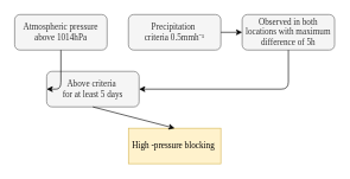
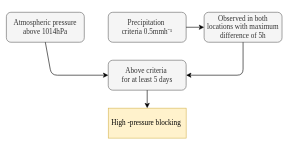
- <mxCell id="2" value="&lt;font face=&quot;Times New Roman&quot;&gt;Atmospheric pressure above 1014hPa&lt;/font&gt;" style="rounded=1;whiteSpace=wrap;html=1;fillColor=#f5f5f5;fontColor=#333333;strokeColor=#666666;" vertex="1" parent="1"><mxGeometry x="20" y="20" width="130" height="50" as="geometry" /></mxCell>
+ <mxCell id="2" value="&lt;font face=&quot;Times New Roman&quot;&gt;Atmospheric pressure above 1014hPa&lt;/font&gt;" style="rounded=1;whiteSpace=wrap;html=1;fillColor=#f5f5f5;fontColor=#333333;strokeColor=#666666;" vertex="1" parent="1"><mxGeometry x="10" y="20" width="130" height="50" as="geometry" /></mxCell>
- <mxCell id="3" value="&lt;font face=&quot;Times New Roman&quot;&gt;Above criteria&amp;nbsp;&lt;/font&gt;&lt;div&gt;&lt;font face=&quot;Times New Roman&quot;&gt;for at least 5 days&lt;/font&gt;&lt;/div&gt;" style="rounded=1;whiteSpace=wrap;html=1;fillColor=#f5f5f5;fontColor=#333333;strokeColor=#666666;" vertex="1" parent="1"><mxGeometry x="65" y="100" width="130" height="50" as="geometry" /></mxCell>
+ <mxCell id="3" value="&lt;font face=&quot;Times New Roman&quot;&gt;Above criteria&amp;nbsp;&lt;/font&gt;&lt;div&gt;&lt;font face=&quot;Times New Roman&quot;&gt;for at least 5 days&lt;/font&gt;&lt;/div&gt;" style="rounded=1;whiteSpace=wrap;html=1;fillColor=#f5f5f5;fontColor=#333333;strokeColor=#666666;" vertex="1" parent="1"><mxGeometry x="180" y="100" width="130" height="50" as="geometry" /></mxCell>
